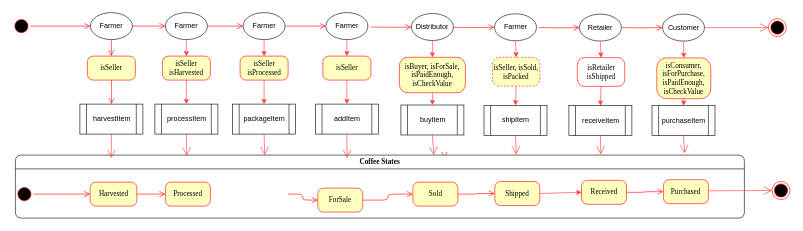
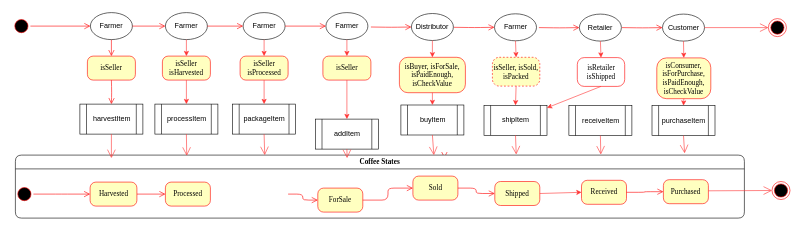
- <mxCell id="60" value="" style="endArrow=classic;html=1;exitX=0.5;exitY=1;exitDx=0;exitDy=0;entryX=0.5;entryY=0;entryDx=0;entryDy=0;strokeColor=#FF3333;" edge="1" parent="1" source="57" target="58"><mxGeometry width="50" height="50" relative="1" as="geometry"><mxPoint x="1010" y="78.5" as="sourcePoint" /><mxPoint x="1010" y="105.5" as="targetPoint" /></mxGeometry></mxCell>
+ <mxCell id="60" value="" style="endArrow=classic;html=1;exitX=0.5;exitY=1;exitDx=0;exitDy=0;strokeColor=#FF3333;" edge="1" parent="1" source="57" target="52"><mxGeometry width="50" height="50" relative="1" as="geometry"><mxPoint x="1010" y="78.5" as="sourcePoint" /><mxPoint x="1010" y="105.5" as="targetPoint" /></mxGeometry></mxCell>
- <mxCell id="40" value="addItem" style="shape=process;whiteSpace=wrap;html=1;backgroundOutline=1;" vertex="1" parent="1"><mxGeometry x="525" y="173" width="105" height="50" as="geometry" /></mxCell>
+ <mxCell id="40" value="addItem" style="shape=process;whiteSpace=wrap;html=1;backgroundOutline=1;" vertex="1" parent="1"><mxGeometry x="525" y="198" width="105" height="50" as="geometry" /></mxCell>
- <mxCell id="12" value="Sold" style="rounded=1;whiteSpace=wrap;html=1;arcSize=24;fillColor=#ffffc0;strokeColor=#ff0000;shadow=0;comic=0;labelBackgroundColor=none;fontFamily=Verdana;fontSize=12;fontColor=#000000;align=center;" vertex="1" parent="4"><mxGeometry x="662.5" y="45" width="75" height="40" as="geometry" /></mxCell>
+ <mxCell id="12" value="Sold" style="rounded=1;whiteSpace=wrap;html=1;arcSize=24;fillColor=#ffffc0;strokeColor=#ff0000;shadow=0;comic=0;labelBackgroundColor=none;fontFamily=Verdana;fontSize=12;fontColor=#000000;align=center;" vertex="1" parent="4"><mxGeometry x="662.5" y="35" width="75" height="40" as="geometry" /></mxCell>
